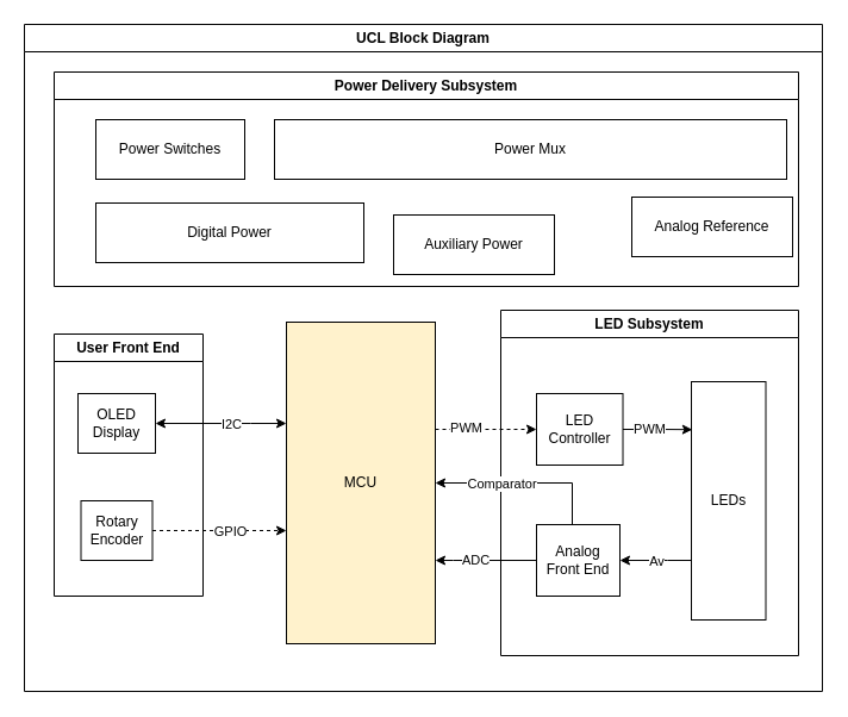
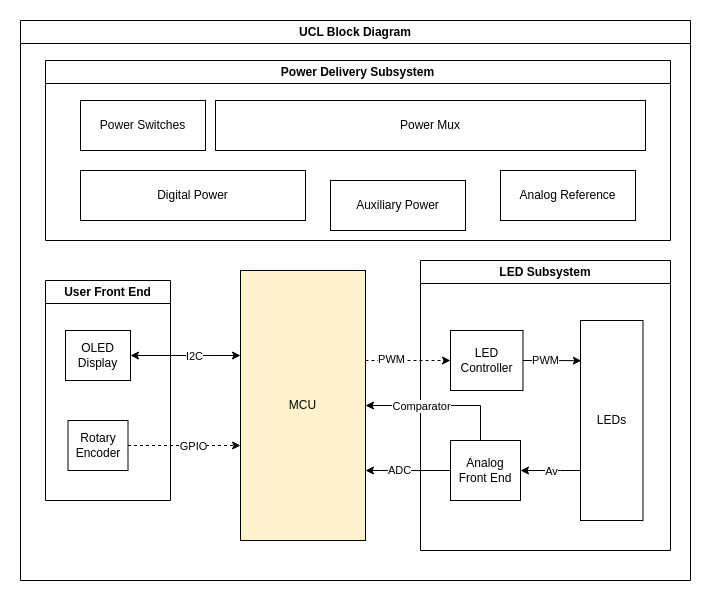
- <mxCell id="15" value="Power Mux" style="rounded=0;whiteSpace=wrap;html=1;" vertex="1" parent="14"><mxGeometry x="185" y="40" width="430" height="50" as="geometry" /></mxCell>
+ <mxCell id="15" value="Power Mux" style="rounded=0;whiteSpace=wrap;html=1;" vertex="1" parent="14"><mxGeometry x="170" y="40" width="430" height="50" as="geometry" /></mxCell>
- <mxCell id="18" value="Analog Reference" style="rounded=0;whiteSpace=wrap;html=1;" vertex="1" parent="14"><mxGeometry x="485" y="105" width="135" height="50" as="geometry" /></mxCell>
+ <mxCell id="18" value="Analog Reference" style="rounded=0;whiteSpace=wrap;html=1;" vertex="1" parent="14"><mxGeometry x="455" y="110" width="135" height="50" as="geometry" /></mxCell>
